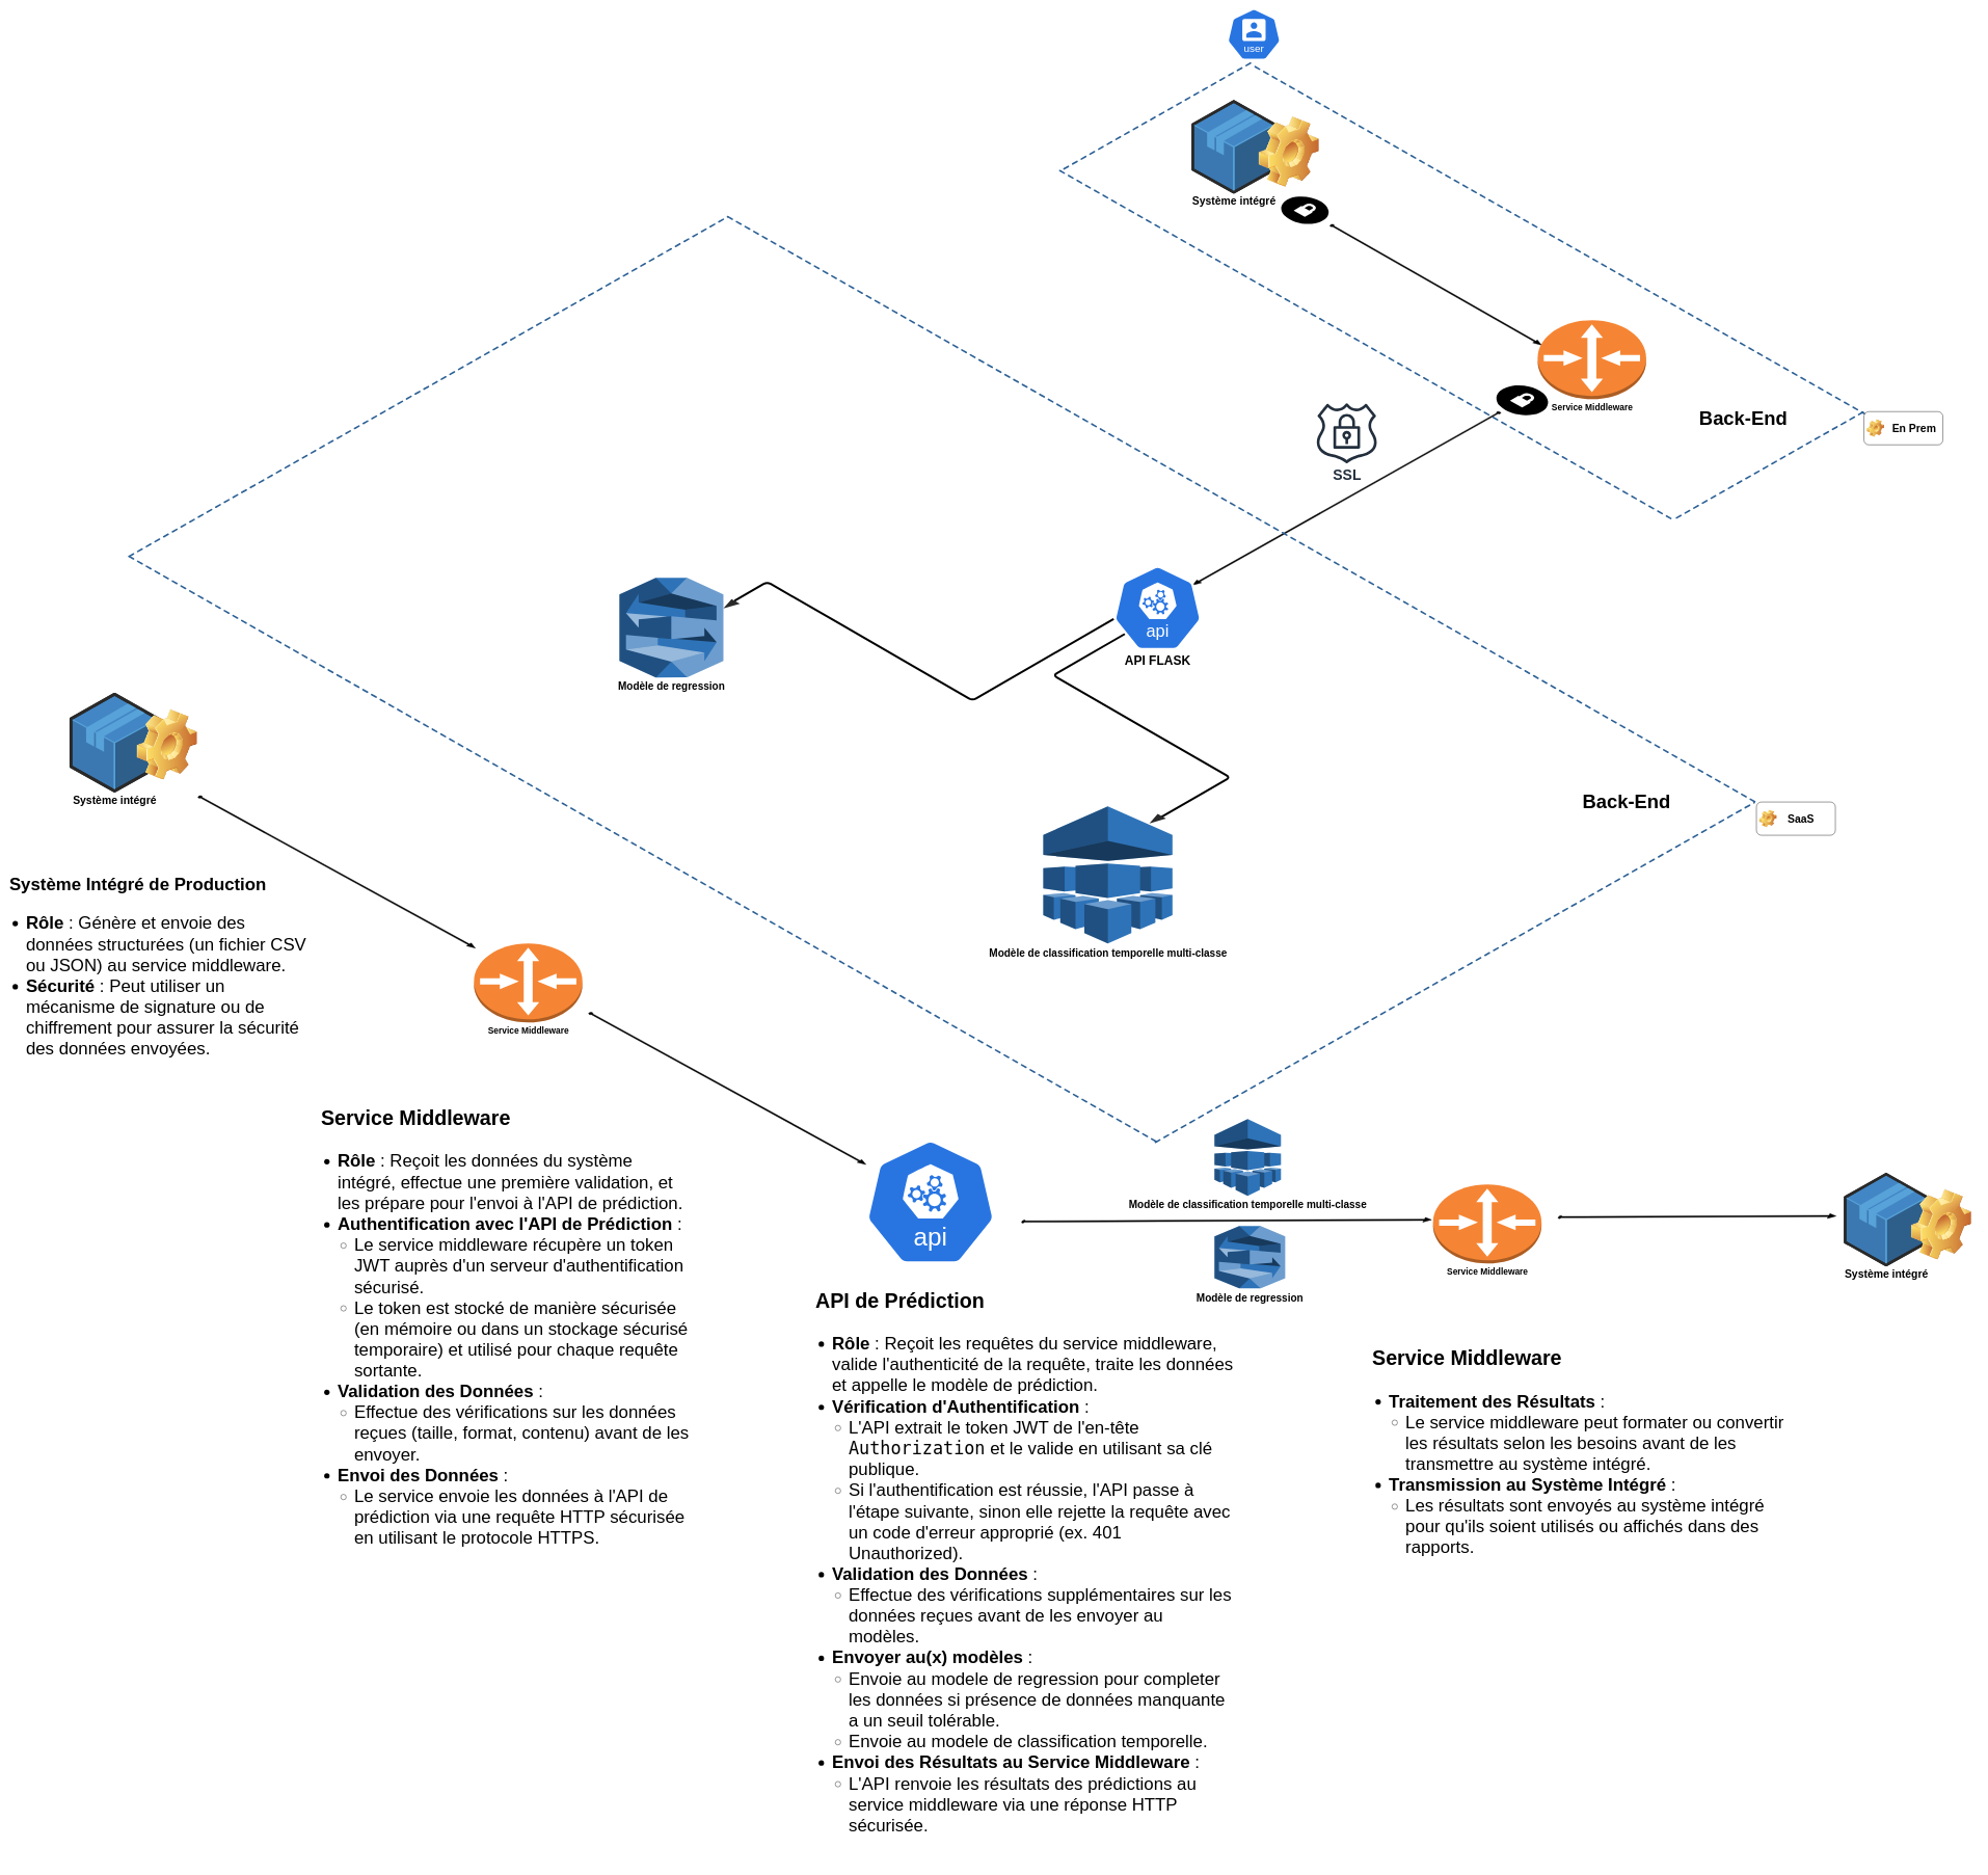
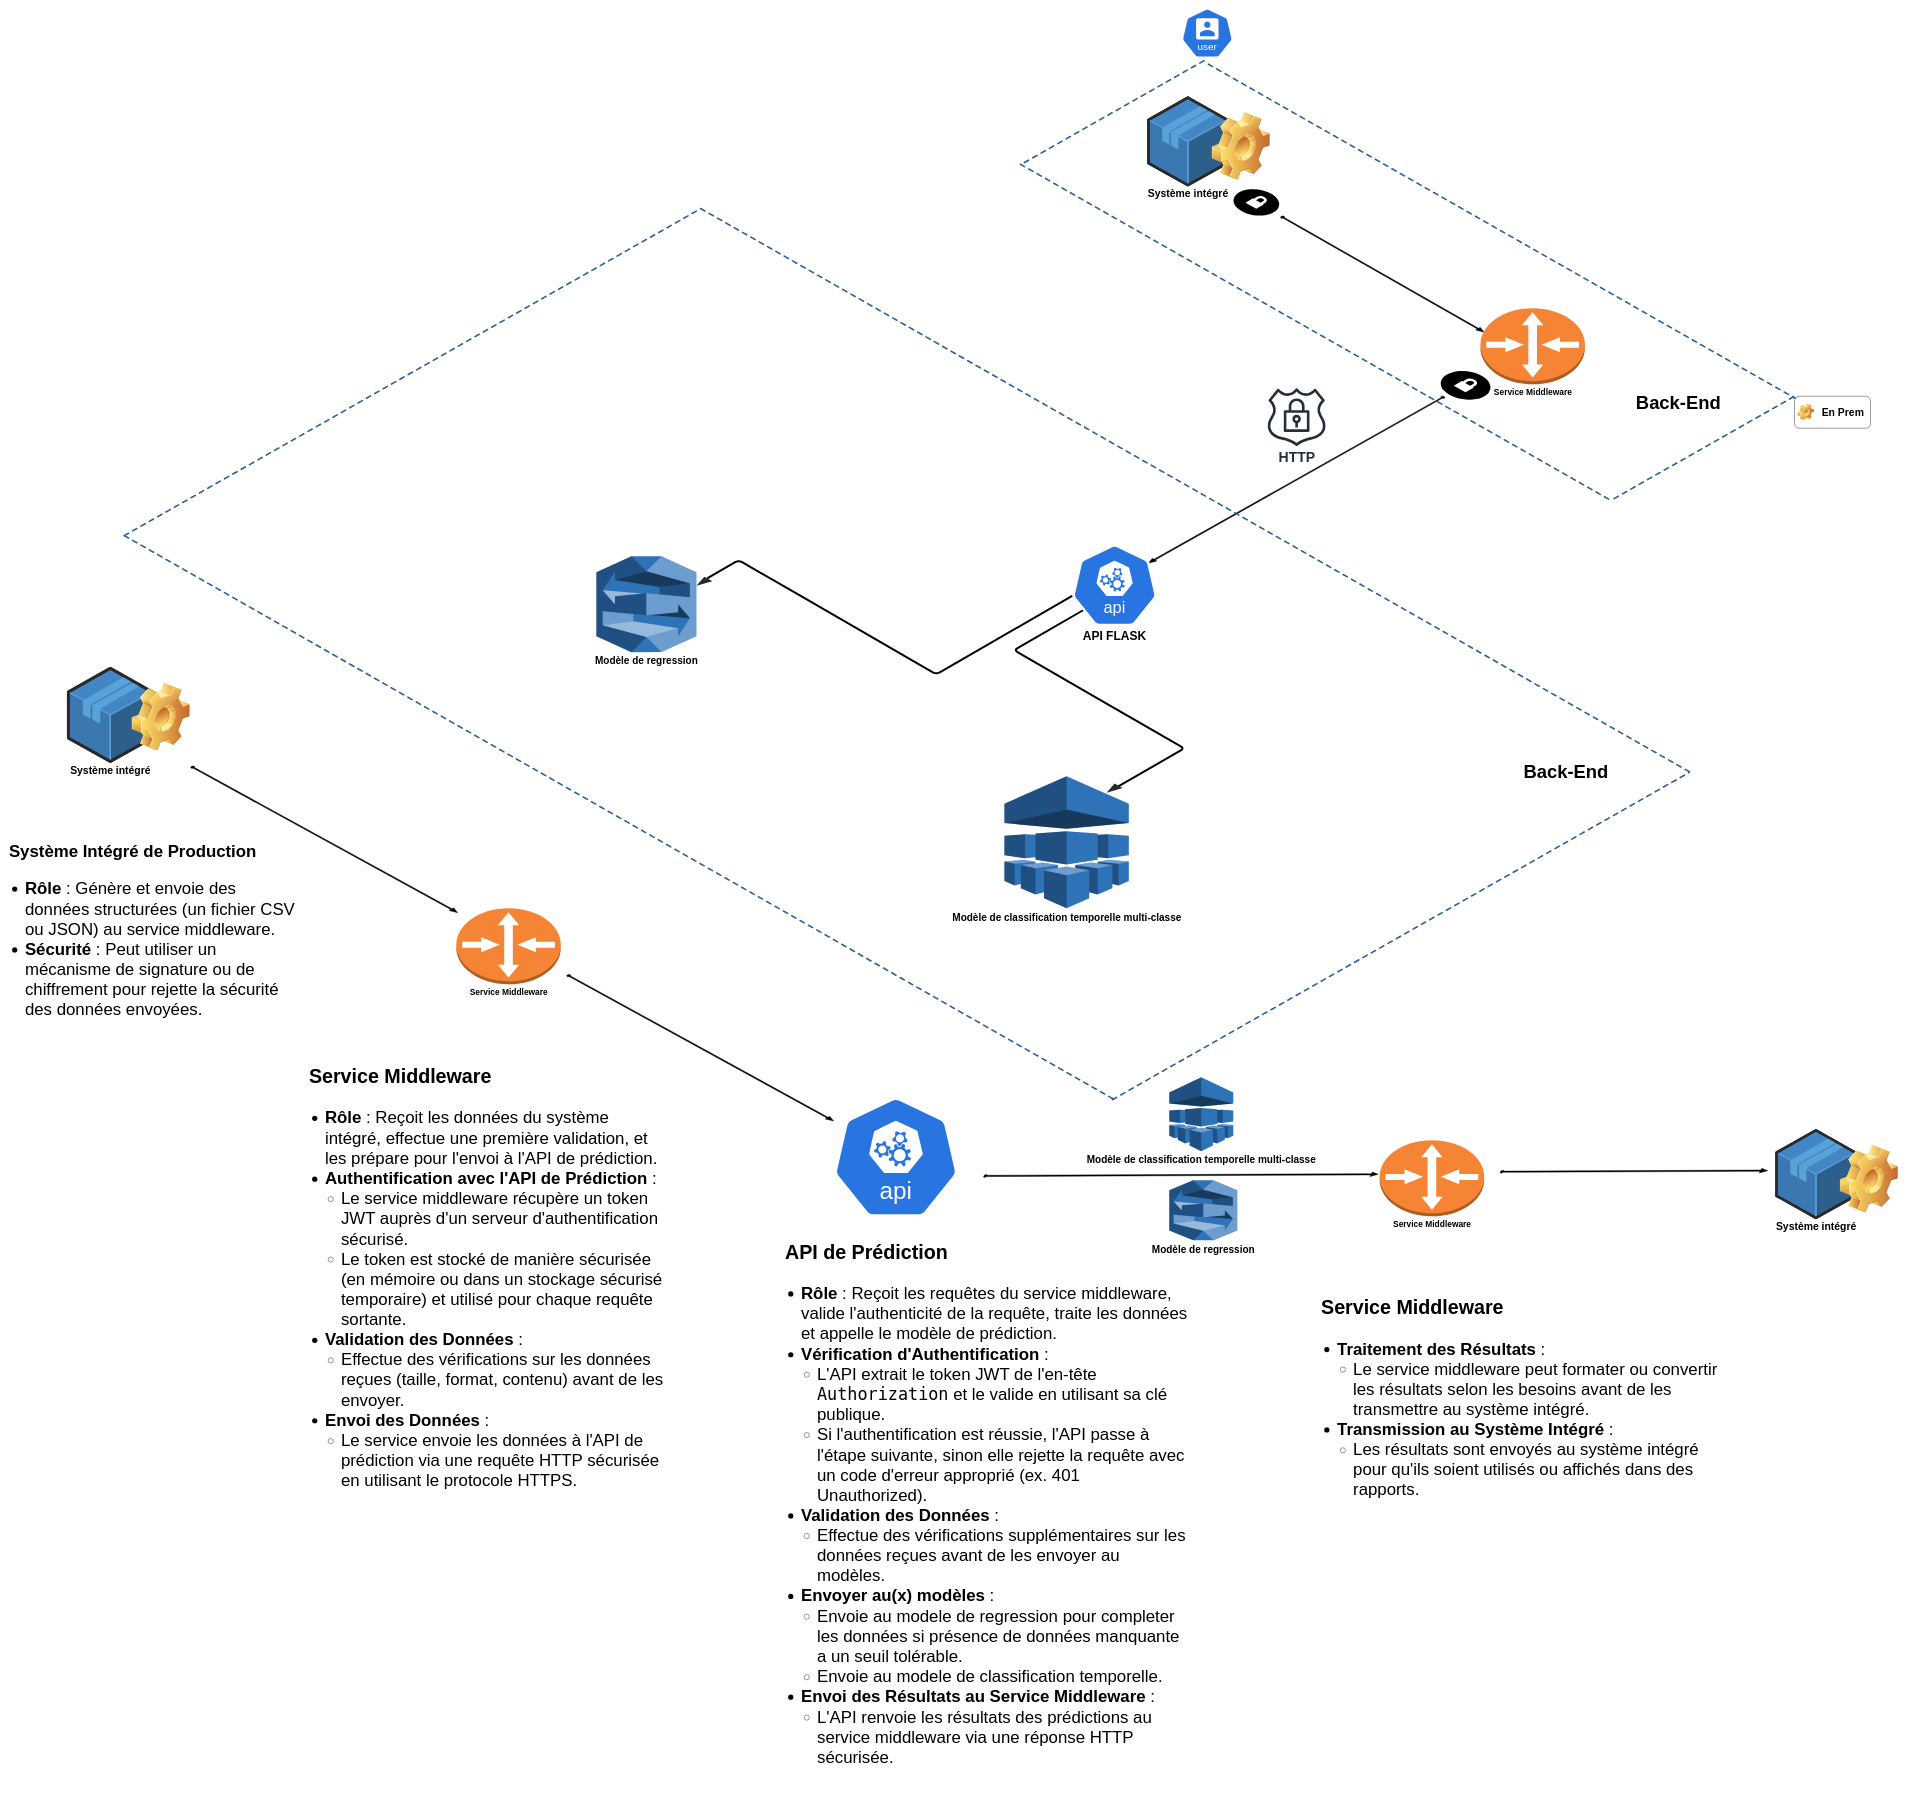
- <mxCell id="34" value="SSL" style="sketch=0;outlineConnect=0;fontColor=#232F3E;gradientColor=none;fillColor=#232F3D;strokeColor=none;dashed=0;verticalLabelPosition=bottom;verticalAlign=top;align=center;html=1;fontSize=35;fontStyle=1;aspect=fixed;pointerEvents=1;shape=mxgraph.aws4.ssl_padlock;" vertex="1" parent="1"><mxGeometry x="3166.5" y="970" width="148" height="144.21" as="geometry" /></mxCell>
+ <mxCell id="34" value="HTTP" style="sketch=0;outlineConnect=0;fontColor=#232F3E;gradientColor=none;fillColor=#232F3D;strokeColor=none;dashed=0;verticalLabelPosition=bottom;verticalAlign=top;align=center;html=1;fontSize=35;fontStyle=1;aspect=fixed;pointerEvents=1;shape=mxgraph.aws4.ssl_padlock;" vertex="1" parent="1"><mxGeometry x="3166.5" y="970" width="148" height="144.21" as="geometry" /></mxCell>
- <mxCell id="45" value="&lt;font style=&quot;font-size: 26px;&quot;&gt;&amp;nbsp; &amp;nbsp;SaaS&lt;/font&gt;" style="label;whiteSpace=wrap;html=1;image=img/clipart/Gear_128x128.png" vertex="1" parent="1"><mxGeometry x="4226.41" y="1929.5" width="190" height="80" as="geometry" /></mxCell>
- <mxCell id="32" value="&lt;h3 style=&quot;font-size: 42px;&quot;&gt;&lt;strong style=&quot;font-size: 42px;&quot;&gt;Système Intégré de Production&lt;/strong&gt;&lt;/h3&gt;&lt;ul style=&quot;font-size: 42px;&quot;&gt;&lt;li style=&quot;font-size: 42px;&quot;&gt;&lt;strong style=&quot;font-size: 42px;&quot;&gt;Rôle&lt;/strong&gt; : Génère et envoie des données structurées (un fichier CSV ou JSON) au service middleware.&lt;/li&gt;&lt;li style=&quot;font-size: 42px;&quot;&gt;&lt;strong style=&quot;font-size: 42px;&quot;&gt;Sécurité&lt;/strong&gt; : Peut utiliser un mécanisme de signature ou de chiffrement pour assurer la sécurité des données envoyées.&lt;/li&gt;&lt;/ul&gt;" style="text;strokeColor=none;align=left;fillColor=none;html=1;verticalAlign=middle;whiteSpace=wrap;rounded=0;fontSize=42;" vertex="1" parent="1"><mxGeometry x="20" y="2000" width="720" height="651.2" as="geometry" /></mxCell>
+ <mxCell id="32" value="&lt;h3 style=&quot;font-size: 42px;&quot;&gt;&lt;strong style=&quot;font-size: 42px;&quot;&gt;Système Intégré de Production&lt;/strong&gt;&lt;/h3&gt;&lt;ul style=&quot;font-size: 42px;&quot;&gt;&lt;li style=&quot;font-size: 42px;&quot;&gt;&lt;strong style=&quot;font-size: 42px;&quot;&gt;Rôle&lt;/strong&gt; : Génère et envoie des données structurées (un fichier CSV ou JSON) au service middleware.&lt;/li&gt;&lt;li style=&quot;font-size: 42px;&quot;&gt;&lt;strong style=&quot;font-size: 42px;&quot;&gt;Sécurité&lt;/strong&gt; : Peut utiliser un mécanisme de signature ou de chiffrement pour rejette la sécurité des données envoyées.&lt;/li&gt;&lt;/ul&gt;" style="text;strokeColor=none;align=left;fillColor=none;html=1;verticalAlign=middle;whiteSpace=wrap;rounded=0;fontSize=42;" vertex="1" parent="1"><mxGeometry x="20" y="2000" width="720" height="651.2" as="geometry" /></mxCell>
